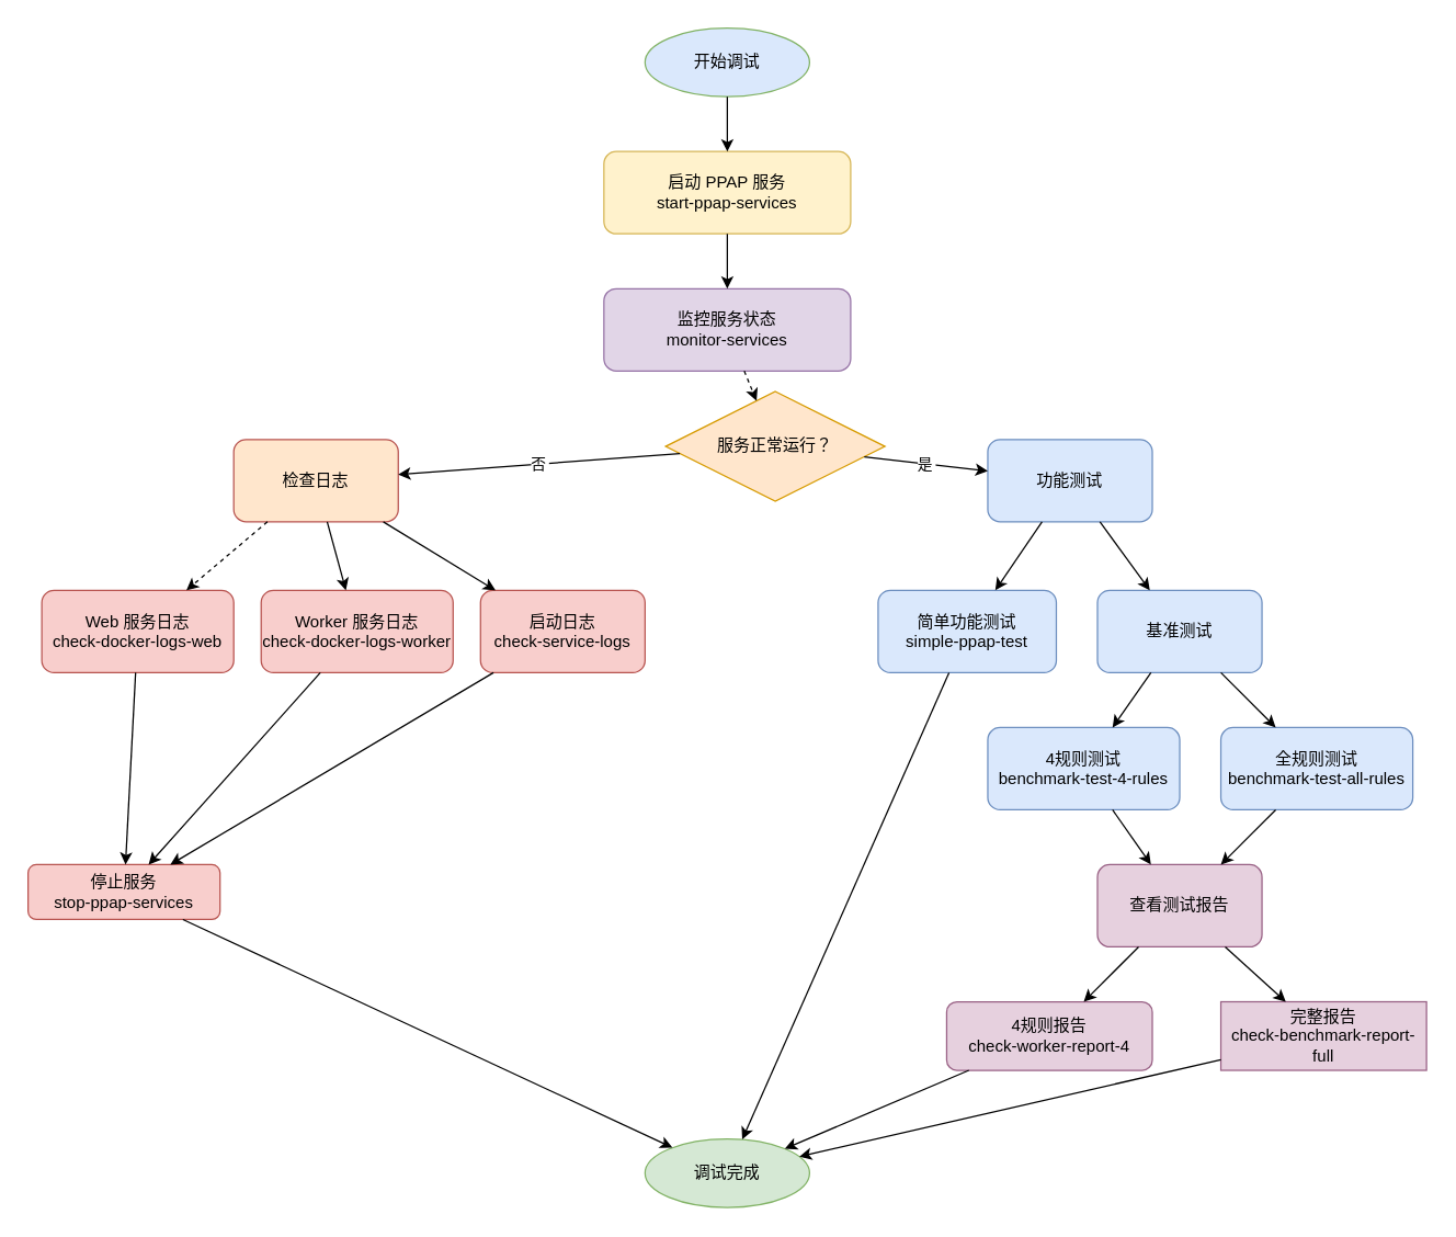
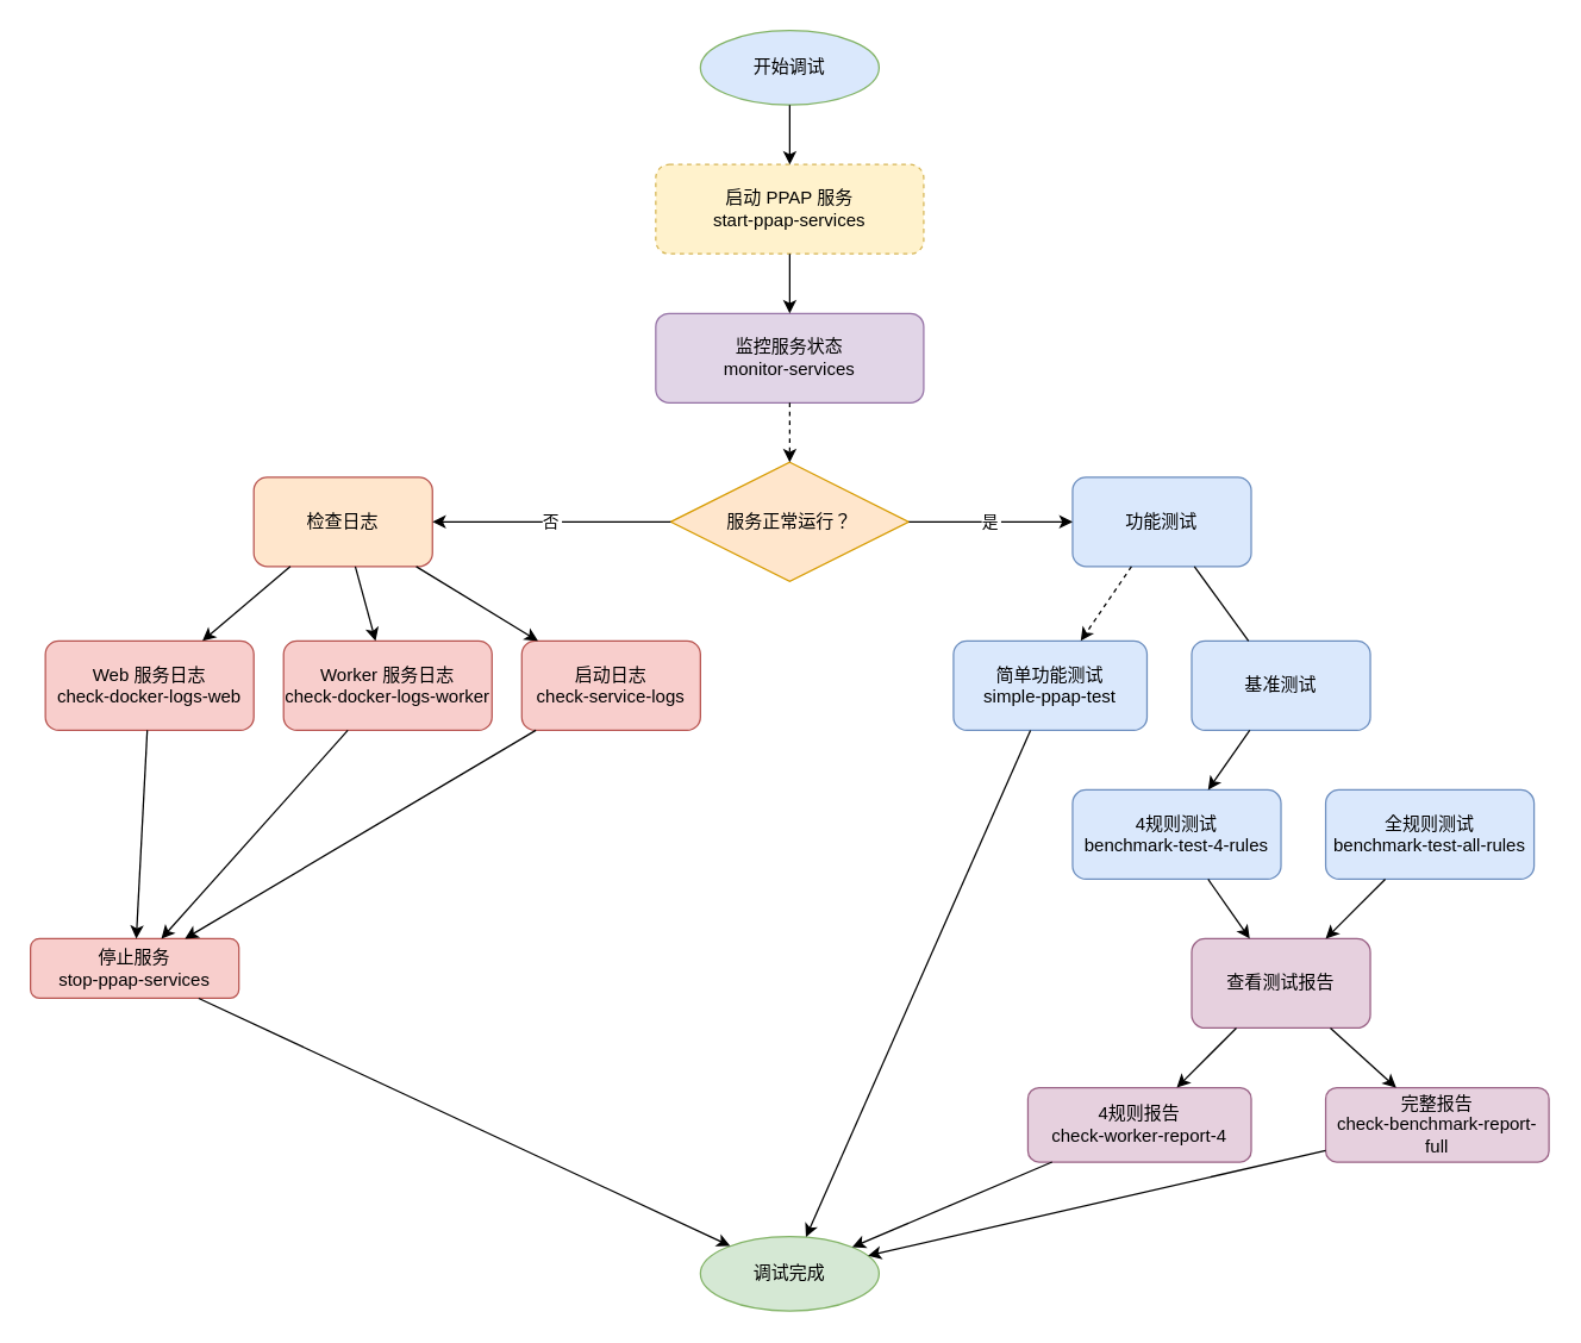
- <mxCell id="3" value="启动 PPAP 服务&lt;br&gt;start-ppap-services" style="rounded=1;whiteSpace=wrap;html=1;fillColor=#fff2cc;strokeColor=#d6b656;" parent="1" vertex="1"><mxGeometry x="440" y="110" width="180" height="60" as="geometry" /></mxCell>
+ <mxCell id="3" value="启动 PPAP 服务&lt;br&gt;start-ppap-services" style="rounded=1;whiteSpace=wrap;html=1;fillColor=#fff2cc;strokeColor=#d6b656;dashed=1;" parent="1" vertex="1"><mxGeometry x="440" y="110" width="180" height="60" as="geometry" /></mxCell>
- <mxCell id="5" value="服务正常运行？" style="rhombus;whiteSpace=wrap;html=1;fillColor=#ffe6cc;strokeColor=#d79b00;" parent="1" vertex="1"><mxGeometry x="485" y="285" width="160" height="80" as="geometry" /></mxCell>
+ <mxCell id="5" value="服务正常运行？" style="rhombus;whiteSpace=wrap;html=1;fillColor=#ffe6cc;strokeColor=#d79b00;" parent="1" vertex="1"><mxGeometry x="450" y="310" width="160" height="80" as="geometry" /></mxCell>
- <mxCell id="28" edge="1" parent="1" source="10" target="11"><mxGeometry relative="1" as="geometry" /></mxCell>
+ <mxCell id="28" edge="1" parent="1" source="10" target="11" style="dashed=1;"><mxGeometry relative="1" as="geometry" /></mxCell>
- <mxCell id="25" edge="1" parent="1" source="6" target="7" style="dashed=1;"><mxGeometry relative="1" as="geometry" /></mxCell>
+ <mxCell id="25" edge="1" parent="1" source="6" target="7"><mxGeometry relative="1" as="geometry" /></mxCell>
- <mxCell id="29" edge="1" parent="1" source="10" target="12"><mxGeometry relative="1" as="geometry" /></mxCell>
+ <mxCell id="29" edge="1" parent="1" source="10" target="12" style="endArrow=none;"><mxGeometry relative="1" as="geometry" /></mxCell>
- <mxCell id="31" edge="1" parent="1" source="12" target="14"><mxGeometry relative="1" as="geometry" /></mxCell>
- <mxCell id="17" value="完整报告&lt;br&gt;check-benchmark-report-full" style="whiteSpace=wrap;html=1;fillColor=#e6d0de;strokeColor=#996185;rounded=0;" parent="1" vertex="1"><mxGeometry x="890" y="730" width="150" height="50" as="geometry" /></mxCell>
+ <mxCell id="17" value="完整报告&lt;br&gt;check-benchmark-report-full" style="rounded=1;whiteSpace=wrap;html=1;fillColor=#e6d0de;strokeColor=#996185;" parent="1" vertex="1"><mxGeometry x="890" y="730" width="150" height="50" as="geometry" /></mxCell>
